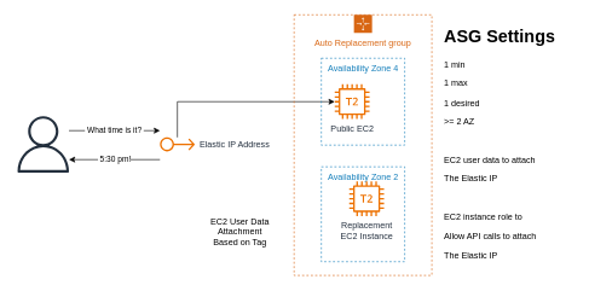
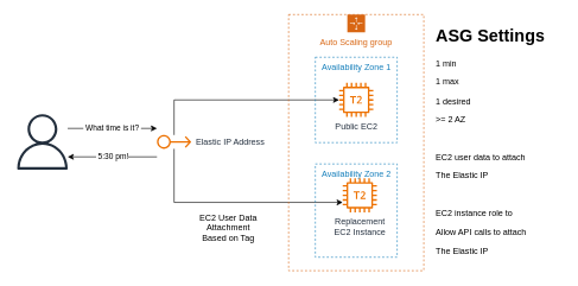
- <mxCell id="8" value="Auto Replacement group" style="points=[[0,0],[0.25,0],[0.5,0],[0.75,0],[1,0],[1,0.25],[1,0.5],[1,0.75],[1,1],[0.75,1],[0.5,1],[0.25,1],[0,1],[0,0.75],[0,0.5],[0,0.25]];outlineConnect=0;gradientColor=none;html=1;whiteSpace=wrap;fontSize=12;fontStyle=0;container=1;pointerEvents=0;collapsible=0;recursiveResize=0;shape=mxgraph.aws4.groupCenter;grIcon=mxgraph.aws4.group_auto_scaling_group;grStroke=1;strokeColor=#D86613;fillColor=none;verticalAlign=top;align=center;fontColor=#D86613;dashed=1;spacingTop=25;" vertex="1" parent="1"><mxGeometry x="405" y="20" width="190" height="360" as="geometry" /></mxCell>
+ <mxCell id="8" value="Auto Scaling group" style="points=[[0,0],[0.25,0],[0.5,0],[0.75,0],[1,0],[1,0.25],[1,0.5],[1,0.75],[1,1],[0.75,1],[0.5,1],[0.25,1],[0,1],[0,0.75],[0,0.5],[0,0.25]];outlineConnect=0;gradientColor=none;html=1;whiteSpace=wrap;fontSize=12;fontStyle=0;container=1;pointerEvents=0;collapsible=0;recursiveResize=0;shape=mxgraph.aws4.groupCenter;grIcon=mxgraph.aws4.group_auto_scaling_group;grStroke=1;strokeColor=#D86613;fillColor=none;verticalAlign=top;align=center;fontColor=#D86613;dashed=1;spacingTop=25;" vertex="1" parent="1"><mxGeometry x="405" y="20" width="190" height="360" as="geometry" /></mxCell>
- <mxCell id="9" value="Availability Zone 4" style="fillColor=none;strokeColor=#147EBA;dashed=1;verticalAlign=top;fontStyle=0;fontColor=#147EBA;whiteSpace=wrap;html=1;" vertex="1" parent="8"><mxGeometry x="37.5" y="60" width="115" height="120" as="geometry" /></mxCell>
+ <mxCell id="9" value="Availability Zone 1" style="fillColor=none;strokeColor=#147EBA;dashed=1;verticalAlign=top;fontStyle=0;fontColor=#147EBA;whiteSpace=wrap;html=1;" vertex="1" parent="8"><mxGeometry x="37.5" y="60" width="115" height="120" as="geometry" /></mxCell>
- <mxCell id="11" value="Public EC2" style="sketch=0;outlineConnect=0;fontColor=#232F3E;gradientColor=none;fillColor=#ED7100;strokeColor=none;dashed=0;verticalLabelPosition=bottom;verticalAlign=top;align=center;html=1;fontSize=12;fontStyle=0;aspect=fixed;pointerEvents=1;shape=mxgraph.aws4.t2_instance;" vertex="1" parent="8"><mxGeometry x="56" y="96" width="48" height="48" as="geometry" /></mxCell>
+ <mxCell id="11" value="Public EC2" style="sketch=0;outlineConnect=0;fontColor=#232F3E;gradientColor=none;fillColor=#ED7100;strokeColor=none;dashed=0;verticalLabelPosition=bottom;verticalAlign=top;align=center;html=1;fontSize=12;fontStyle=0;aspect=fixed;pointerEvents=1;shape=mxgraph.aws4.t2_instance;" vertex="1" parent="8"><mxGeometry x="71" y="96" width="48" height="48" as="geometry" /></mxCell>
+ <mxCell id="6" style="edgeStyle=orthogonalEdgeStyle;rounded=0;orthogonalLoop=1;jettySize=auto;html=1;" edge="1" parent="1" source="7" target="12"><mxGeometry relative="1" as="geometry"><Array as="points"><mxPoint x="244" y="284" /></Array></mxGeometry></mxCell>
- <mxCell id="13" value="EC2 User Data&lt;div&gt;Attachment&lt;/div&gt;&lt;div&gt;Based on Tag&lt;/div&gt;" style="text;html=1;align=center;verticalAlign=middle;resizable=0;points=[];autosize=1;strokeColor=none;fillColor=none;" vertex="1" parent="1"><mxGeometry x="280" y="290" width="100" height="60" as="geometry" /></mxCell>
+ <mxCell id="13" value="EC2 User Data&lt;div&gt;Attachment&lt;/div&gt;&lt;div&gt;Based on Tag&lt;/div&gt;" style="text;html=1;align=center;verticalAlign=middle;resizable=0;points=[];autosize=1;strokeColor=none;fillColor=none;" vertex="1" parent="1"><mxGeometry x="270" y="290" width="100" height="60" as="geometry" /></mxCell>
